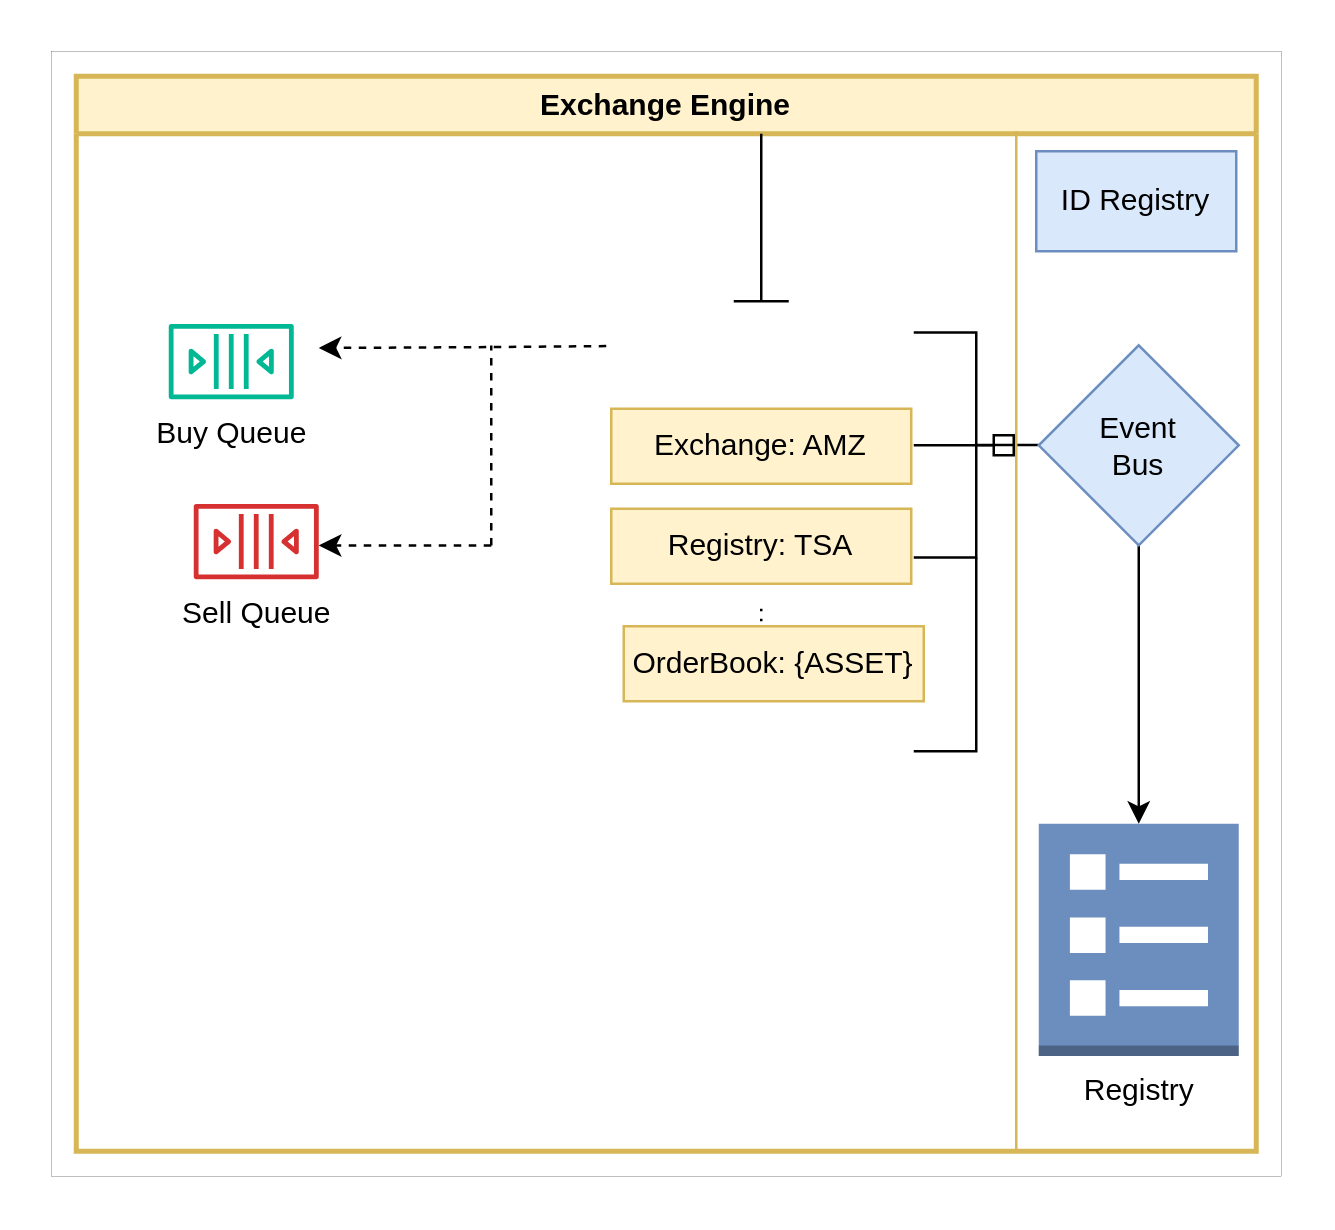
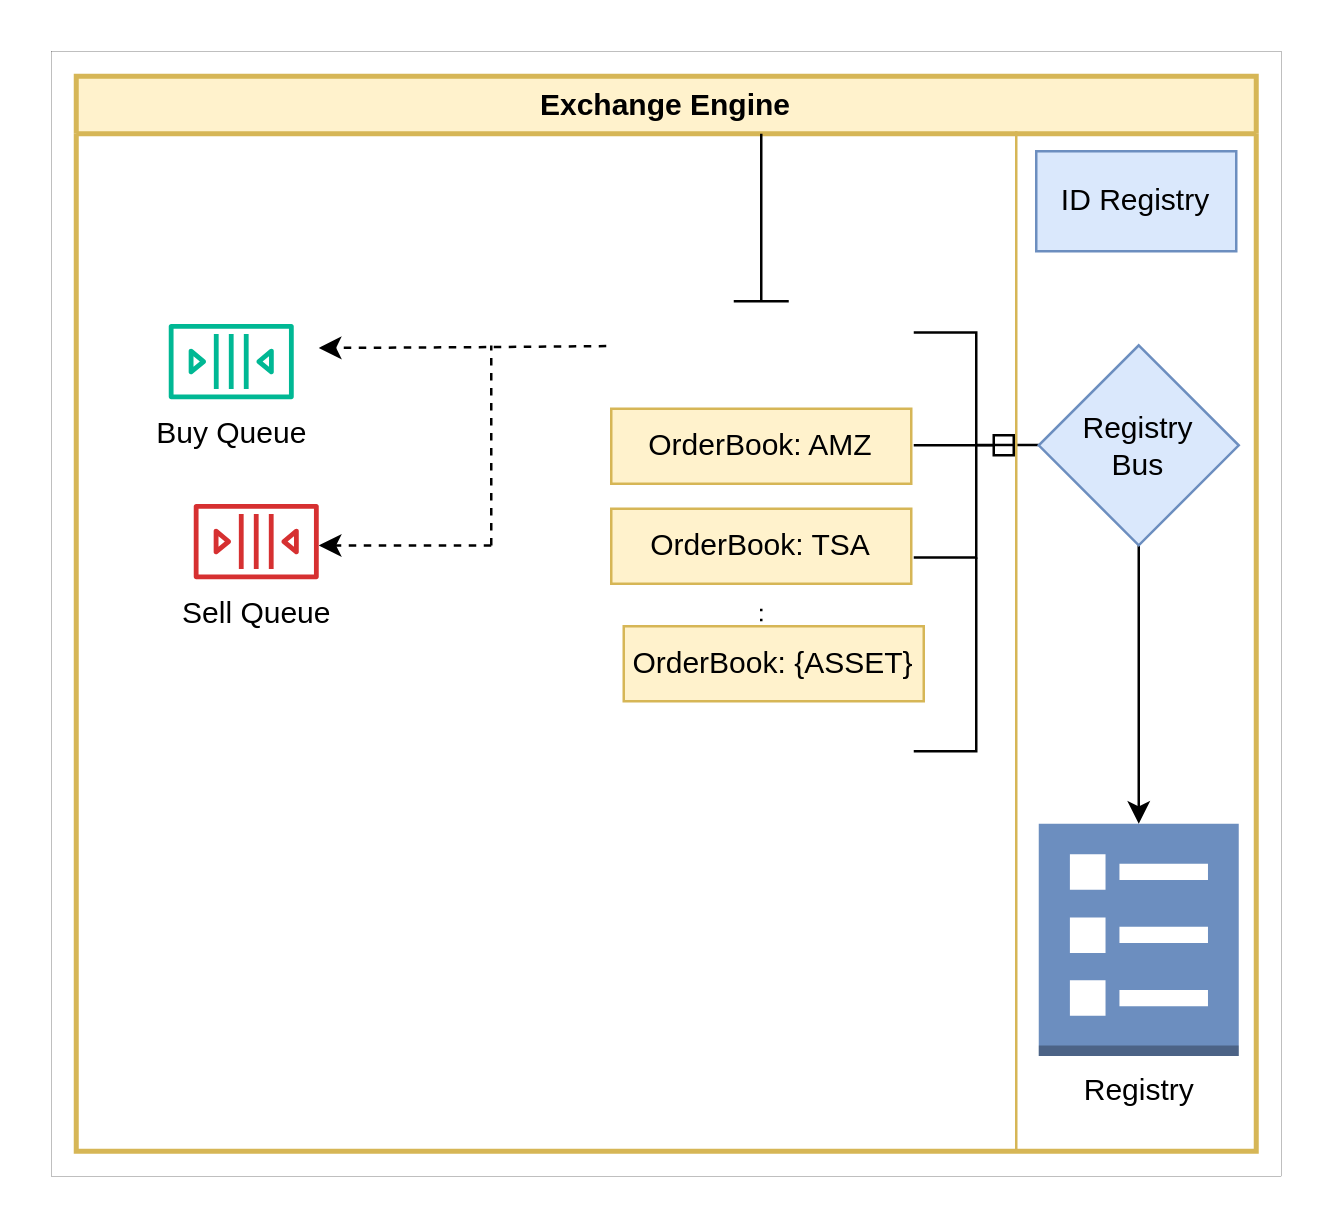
- <mxCell id="6" value="Exchange: AMZ" style="rounded=0;whiteSpace=wrap;html=1;fillColor=#fff2cc;strokeColor=#d6b656;fontColor=#000000;" parent="5" vertex="1"><mxGeometry x="214" y="133" width="120" height="30" as="geometry" /></mxCell>
+ <mxCell id="6" value="OrderBook: AMZ" style="rounded=0;whiteSpace=wrap;html=1;fillColor=#fff2cc;strokeColor=#d6b656;fontColor=#000000;" parent="5" vertex="1"><mxGeometry x="214" y="133" width="120" height="30" as="geometry" /></mxCell>
- <mxCell id="19" value="&lt;font style=&quot;color: rgb(0, 0, 0);&quot;&gt;Event&lt;/font&gt;&lt;div&gt;&lt;font style=&quot;color: rgb(0, 0, 0);&quot;&gt;Bus&lt;/font&gt;&lt;/div&gt;" style="rhombus;whiteSpace=wrap;html=1;fillColor=#dae8fc;strokeColor=#6c8ebf;" parent="2" vertex="1"><mxGeometry x="395" y="117.63" width="80" height="80" as="geometry" /></mxCell>
+ <mxCell id="19" value="&lt;font style=&quot;color: rgb(0, 0, 0);&quot;&gt;Registry&lt;/font&gt;&lt;div&gt;&lt;font style=&quot;color: rgb(0, 0, 0);&quot;&gt;Bus&lt;/font&gt;&lt;/div&gt;" style="rhombus;whiteSpace=wrap;html=1;fillColor=#dae8fc;strokeColor=#6c8ebf;" parent="2" vertex="1"><mxGeometry x="395" y="117.63" width="80" height="80" as="geometry" /></mxCell>
- <mxCell id="7" value="Registry: TSA" style="rounded=0;whiteSpace=wrap;html=1;fillColor=#fff2cc;strokeColor=#d6b656;fontColor=#000000;" parent="5" vertex="1"><mxGeometry x="214" y="173" width="120" height="30" as="geometry" /></mxCell>
+ <mxCell id="7" value="OrderBook: TSA" style="rounded=0;whiteSpace=wrap;html=1;fillColor=#fff2cc;strokeColor=#d6b656;fontColor=#000000;" parent="5" vertex="1"><mxGeometry x="214" y="173" width="120" height="30" as="geometry" /></mxCell>
